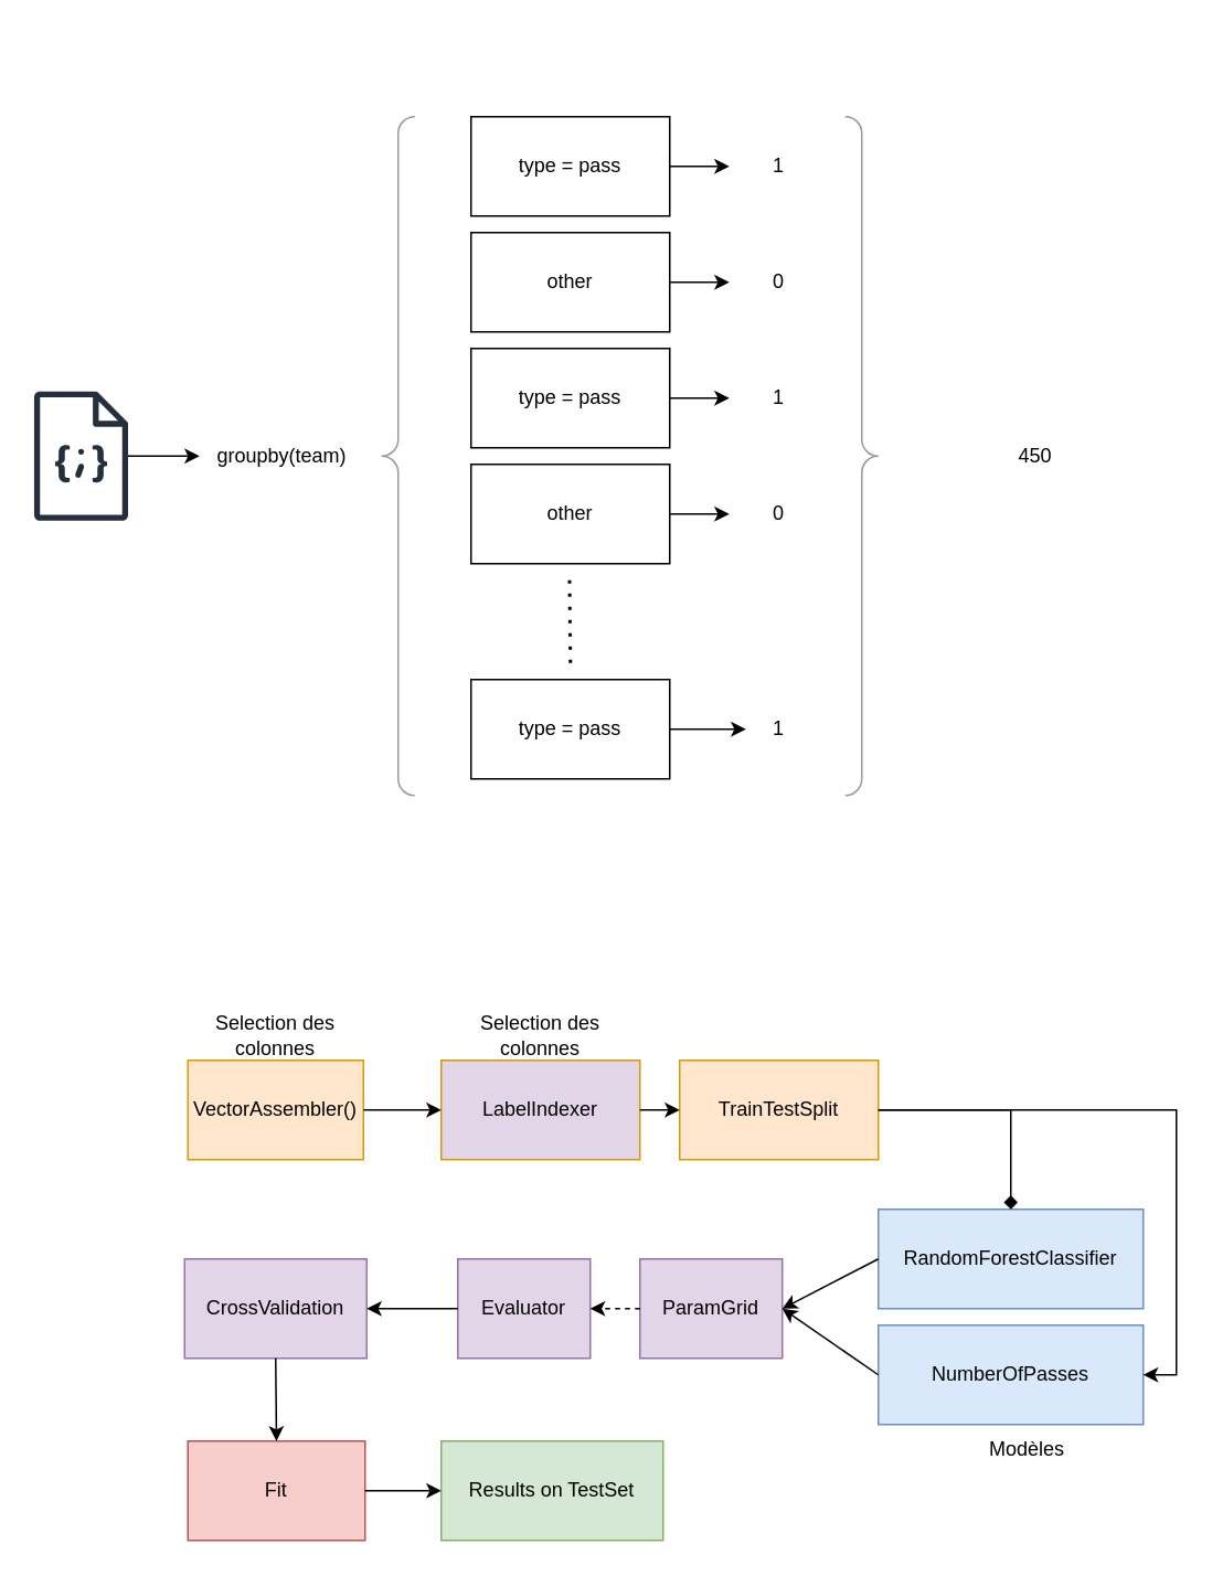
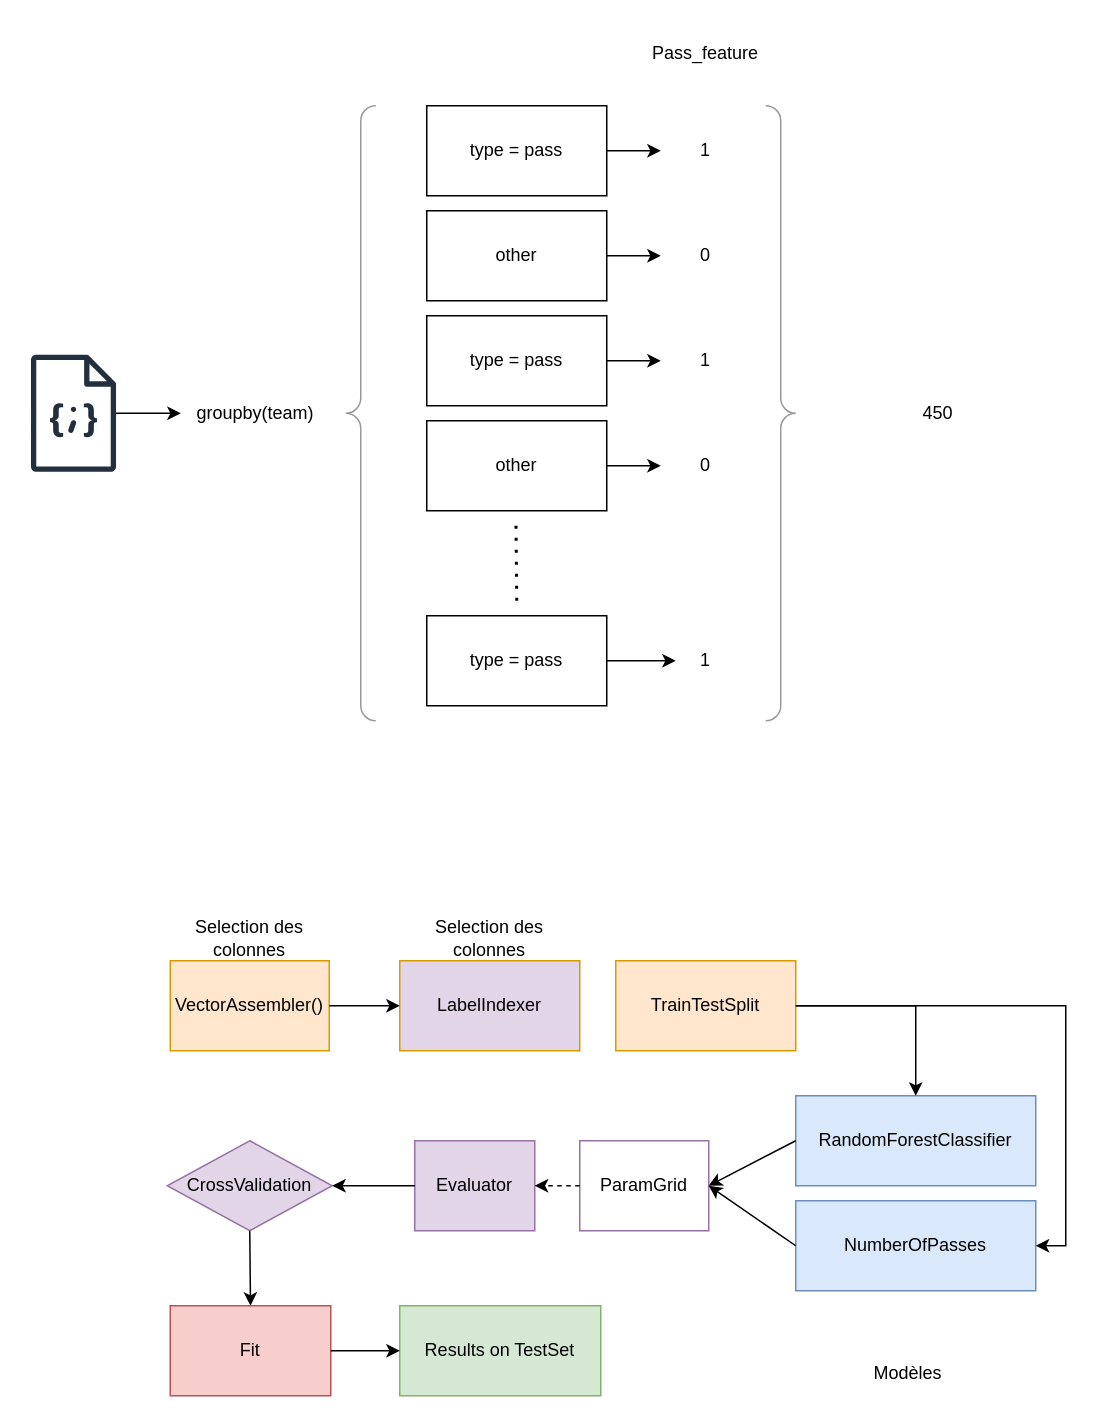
+ <mxCell id="12" value="Pass_feature" style="text;html=1;align=center;verticalAlign=middle;whiteSpace=wrap;rounded=0;" vertex="1" parent="1"><mxGeometry x="440" y="20" width="60" height="30" as="geometry" /></mxCell>
- <mxCell id="39" value="" style="endArrow=classic;html=1;rounded=0;exitX=1;exitY=0.5;exitDx=0;exitDy=0;entryX=0;entryY=0.5;entryDx=0;entryDy=0;" edge="1" parent="1" source="26" target="29"><mxGeometry width="50" height="50" relative="1" as="geometry"><mxPoint x="229" y="680" as="sourcePoint" /><mxPoint x="420" y="610" as="targetPoint" /></mxGeometry></mxCell>
- <mxCell id="40" value="" style="endArrow=diamond;html=1;rounded=0;exitX=1;exitY=0.5;exitDx=0;exitDy=0;entryX=0.5;entryY=0;entryDx=0;entryDy=0;" edge="1" parent="1" source="29" target="31"><mxGeometry width="50" height="50" relative="1" as="geometry"><mxPoint x="590" y="700" as="sourcePoint" /><mxPoint x="640" y="650" as="targetPoint" /><Array as="points"><mxPoint x="610" y="670" /></Array></mxGeometry></mxCell>
+ <mxCell id="40" value="" style="endArrow=classic;html=1;rounded=0;exitX=1;exitY=0.5;exitDx=0;exitDy=0;entryX=0.5;entryY=0;entryDx=0;entryDy=0;" edge="1" parent="1" source="29" target="31"><mxGeometry width="50" height="50" relative="1" as="geometry"><mxPoint x="590" y="700" as="sourcePoint" /><mxPoint x="640" y="650" as="targetPoint" /><Array as="points"><mxPoint x="610" y="670" /></Array></mxGeometry></mxCell>
- <mxCell id="35" value="CrossValidation" style="rounded=0;whiteSpace=wrap;html=1;fillColor=#e1d5e7;strokeColor=#9673a6;" vertex="1" parent="1"><mxGeometry x="111" y="760" width="110" height="60" as="geometry" /></mxCell>
+ <mxCell id="35" value="CrossValidation" style="rhombus;whiteSpace=wrap;html=1;fillColor=#e1d5e7;strokeColor=#9673a6;" vertex="1" parent="1"><mxGeometry x="111" y="760" width="110" height="60" as="geometry" /></mxCell>
- <mxCell id="33" value="ParamGrid" style="rounded=0;whiteSpace=wrap;html=1;fillColor=#e1d5e7;strokeColor=#9673a6;" vertex="1" parent="1"><mxGeometry x="386" y="760" width="86" height="60" as="geometry" /></mxCell>
+ <mxCell id="33" value="ParamGrid" style="rounded=0;whiteSpace=wrap;html=1;fillColor=#ffffff;strokeColor=#9673a6;" vertex="1" parent="1"><mxGeometry x="386" y="760" width="86" height="60" as="geometry" /></mxCell>
- <mxCell id="32" value="Modèles" style="text;html=1;align=center;verticalAlign=middle;whiteSpace=wrap;rounded=0;" vertex="1" parent="1"><mxGeometry x="590" y="860" width="60" height="30" as="geometry" /></mxCell>
+ <mxCell id="32" value="Modèles" style="text;html=1;align=center;verticalAlign=middle;whiteSpace=wrap;rounded=0;" vertex="1" parent="1"><mxGeometry x="575" y="900" width="60" height="30" as="geometry" /></mxCell>
